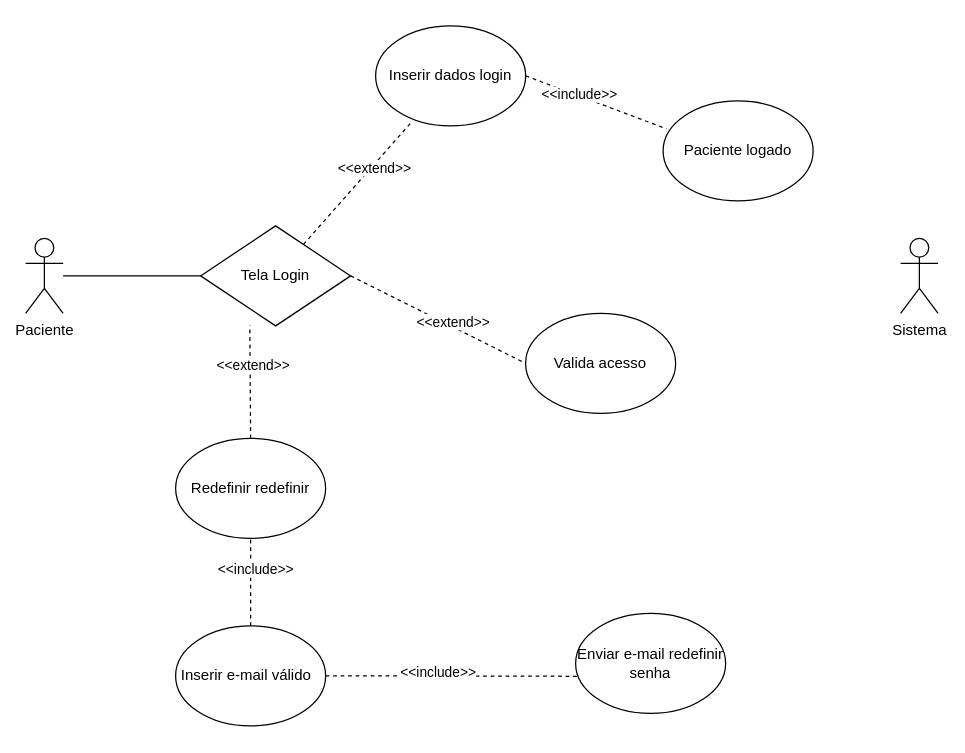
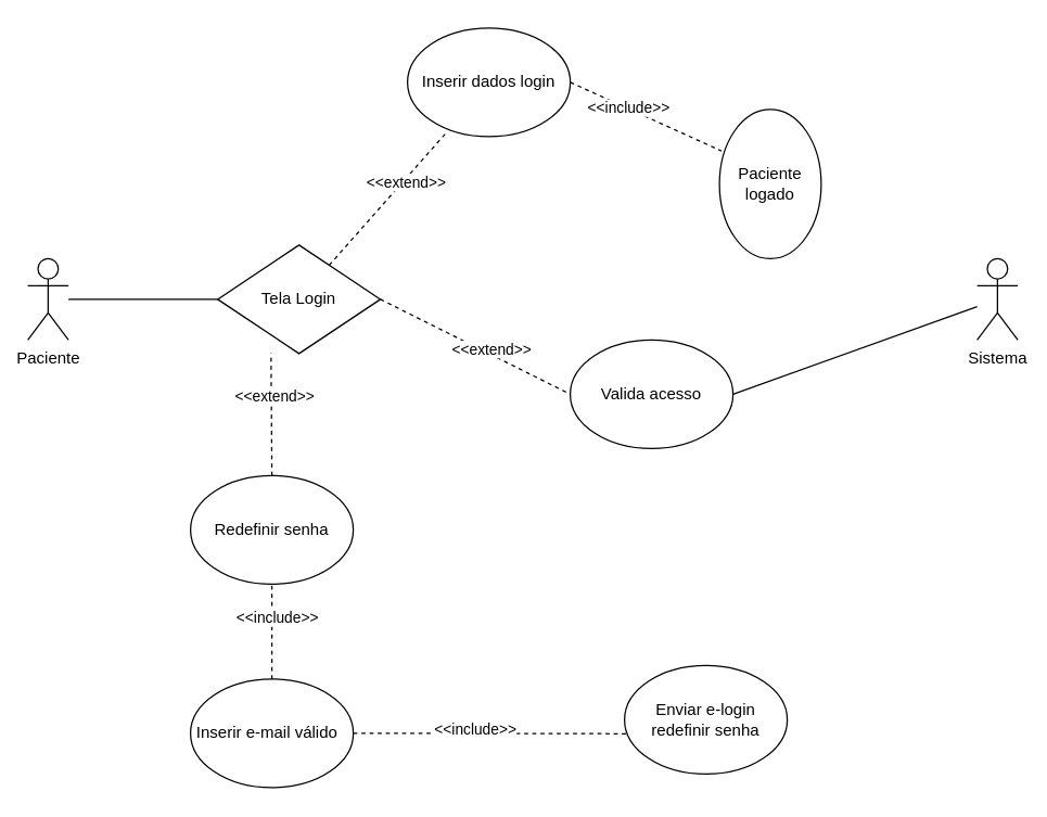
- <mxCell id="5" value="Paciente logado" style="ellipse;whiteSpace=wrap;html=1;" vertex="1" parent="1"><mxGeometry x="530" y="80" width="120" height="80" as="geometry" /></mxCell>
+ <mxCell id="5" value="Paciente logado" style="ellipse;whiteSpace=wrap;html=1;" vertex="1" parent="1"><mxGeometry x="530" y="80" width="75" height="110" as="geometry" /></mxCell>
+ <mxCell id="9" value="" style="endArrow=none;html=1;exitX=1;exitY=0.5;exitDx=0;exitDy=0;" edge="1" parent="1" source="7" target="6"><mxGeometry width="50" height="50" relative="1" as="geometry"><mxPoint x="360" y="260" as="sourcePoint" /><mxPoint x="410" y="210" as="targetPoint" /></mxGeometry></mxCell>
- <mxCell id="8" value="Redefinir redefinir" style="ellipse;whiteSpace=wrap;html=1;" vertex="1" parent="1"><mxGeometry x="140" y="350" width="120" height="80" as="geometry" /></mxCell>
+ <mxCell id="8" value="Redefinir senha" style="ellipse;whiteSpace=wrap;html=1;" vertex="1" parent="1"><mxGeometry x="140" y="350" width="120" height="80" as="geometry" /></mxCell>
- <mxCell id="11" value="Enviar e-mail redefinir senha" style="ellipse;whiteSpace=wrap;html=1;" vertex="1" parent="1"><mxGeometry x="460" y="490" width="120" height="80" as="geometry" /></mxCell>
+ <mxCell id="11" value="Enviar e-login redefinir senha" style="ellipse;whiteSpace=wrap;html=1;" vertex="1" parent="1"><mxGeometry x="460" y="490" width="120" height="80" as="geometry" /></mxCell>
